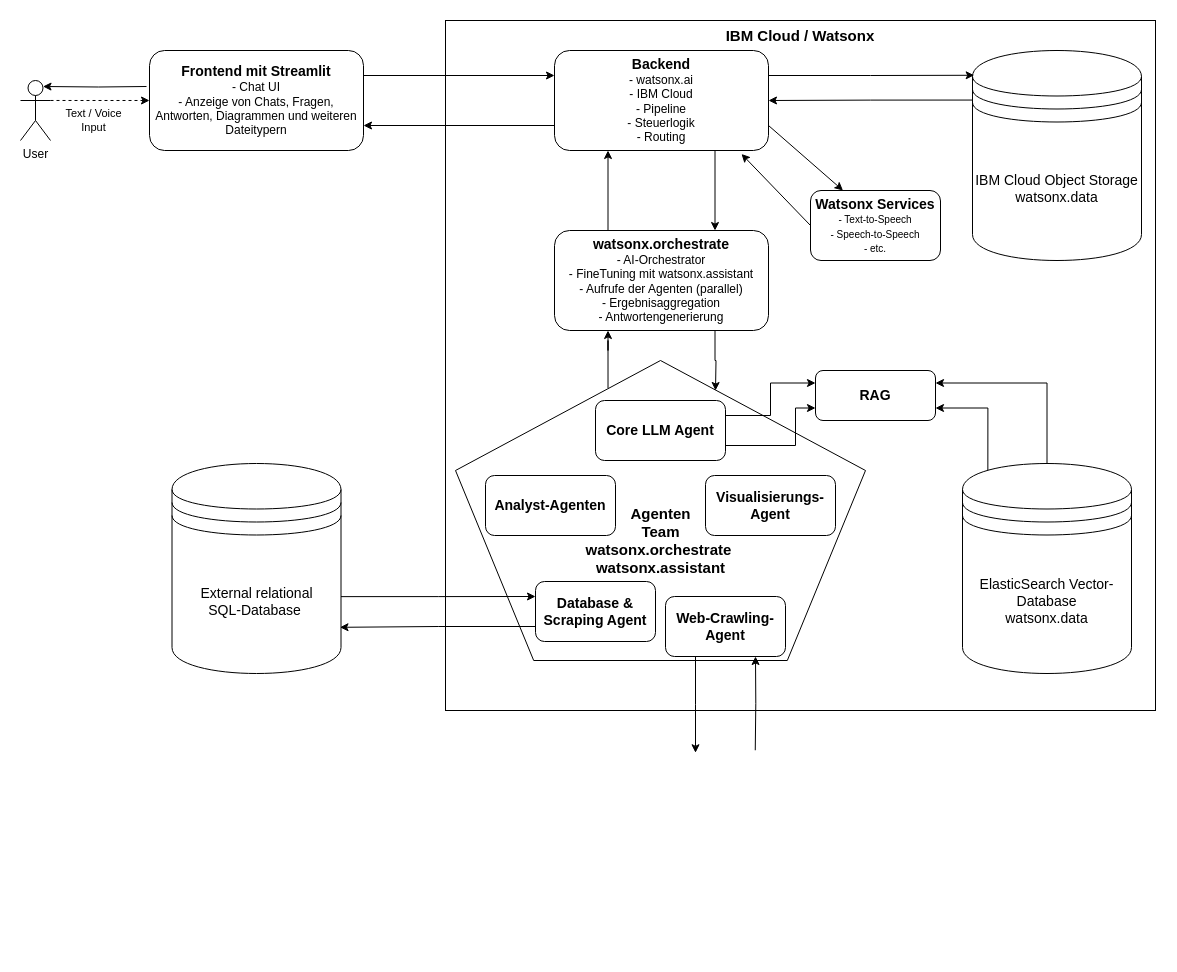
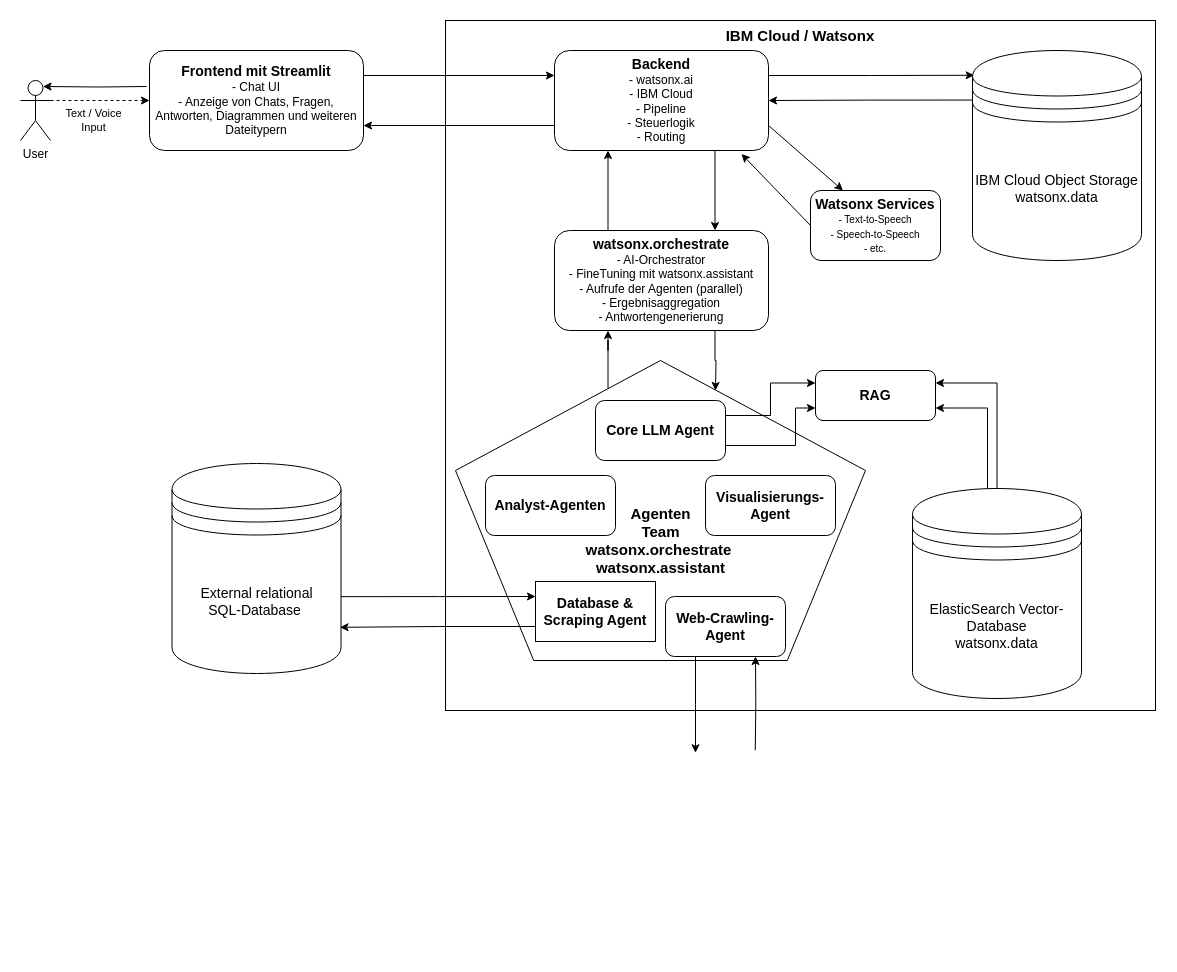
- <mxCell id="33" value="&lt;span style=&quot;font-size: 14px;&quot;&gt;ElasticSearch Vector-Database&lt;/span&gt;&lt;div&gt;&lt;span style=&quot;font-size: 14px;&quot;&gt;watsonx.data&lt;/span&gt;&lt;/div&gt;" style="shape=datastore;whiteSpace=wrap;html=1;" vertex="1" parent="1"><mxGeometry x="962" y="463" width="169" height="210" as="geometry" /></mxCell>
+ <mxCell id="33" value="&lt;span style=&quot;font-size: 14px;&quot;&gt;ElasticSearch Vector-Database&lt;/span&gt;&lt;div&gt;&lt;span style=&quot;font-size: 14px;&quot;&gt;watsonx.data&lt;/span&gt;&lt;/div&gt;" style="shape=datastore;whiteSpace=wrap;html=1;" vertex="1" parent="1"><mxGeometry x="912" y="488" width="169" height="210" as="geometry" /></mxCell>
- <mxCell id="21" value="&lt;div&gt;&lt;span style=&quot;font-size: 14px;&quot;&gt;&lt;b&gt;Database &amp;amp; Scraping Agent&lt;/b&gt;&lt;/span&gt;&lt;/div&gt;" style="rounded=1;whiteSpace=wrap;html=1;" vertex="1" parent="1"><mxGeometry x="535" y="581" width="120" height="60" as="geometry" /></mxCell>
+ <mxCell id="21" value="&lt;div&gt;&lt;span style=&quot;font-size: 14px;&quot;&gt;&lt;b&gt;Database &amp;amp; Scraping Agent&lt;/b&gt;&lt;/span&gt;&lt;/div&gt;" style="whiteSpace=wrap;html=1;rounded=0;" vertex="1" parent="1"><mxGeometry x="535" y="581" width="120" height="60" as="geometry" /></mxCell>
